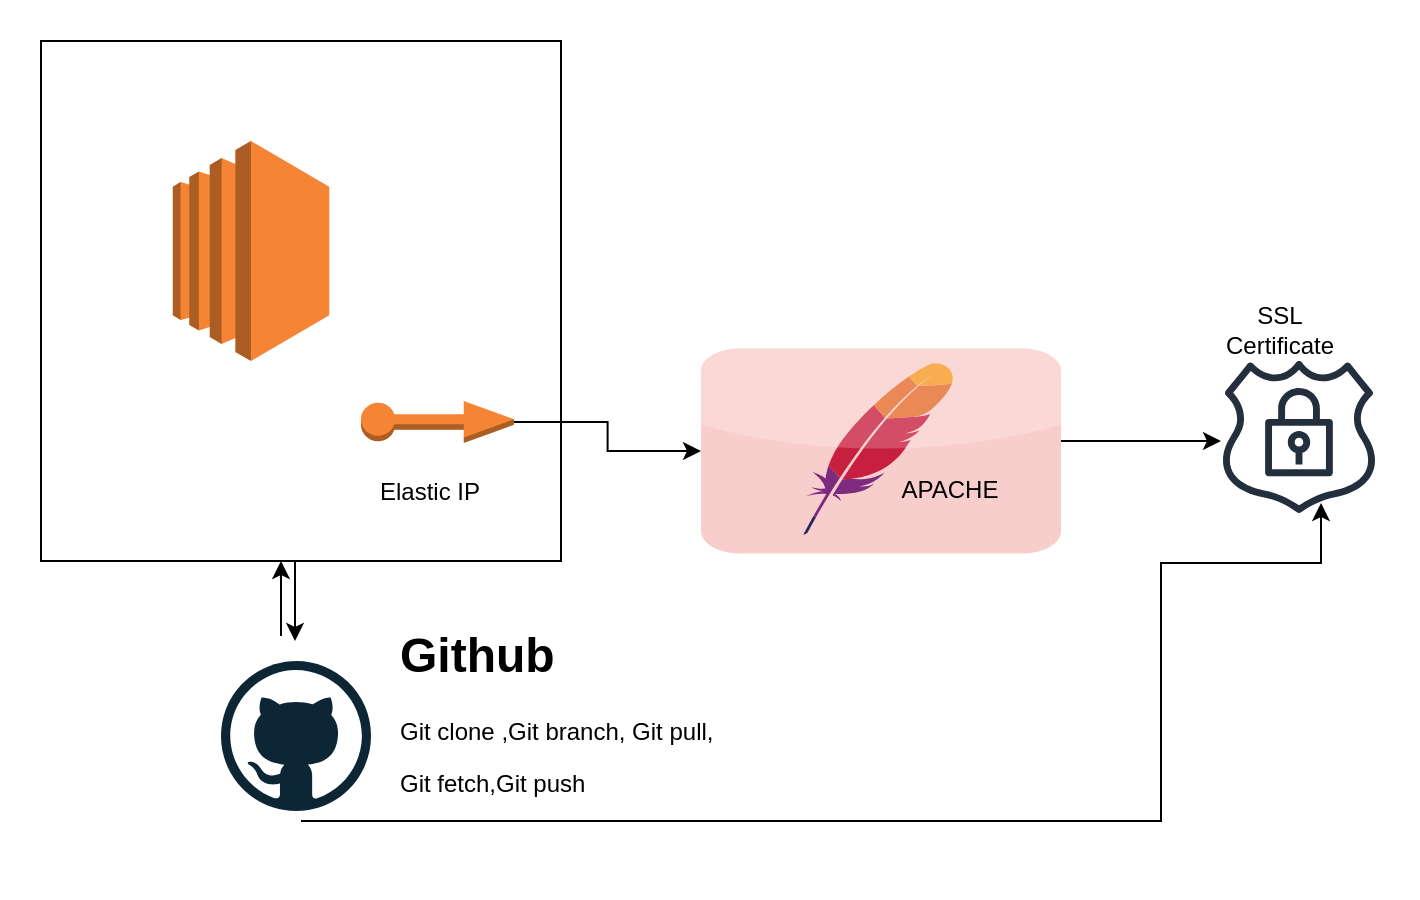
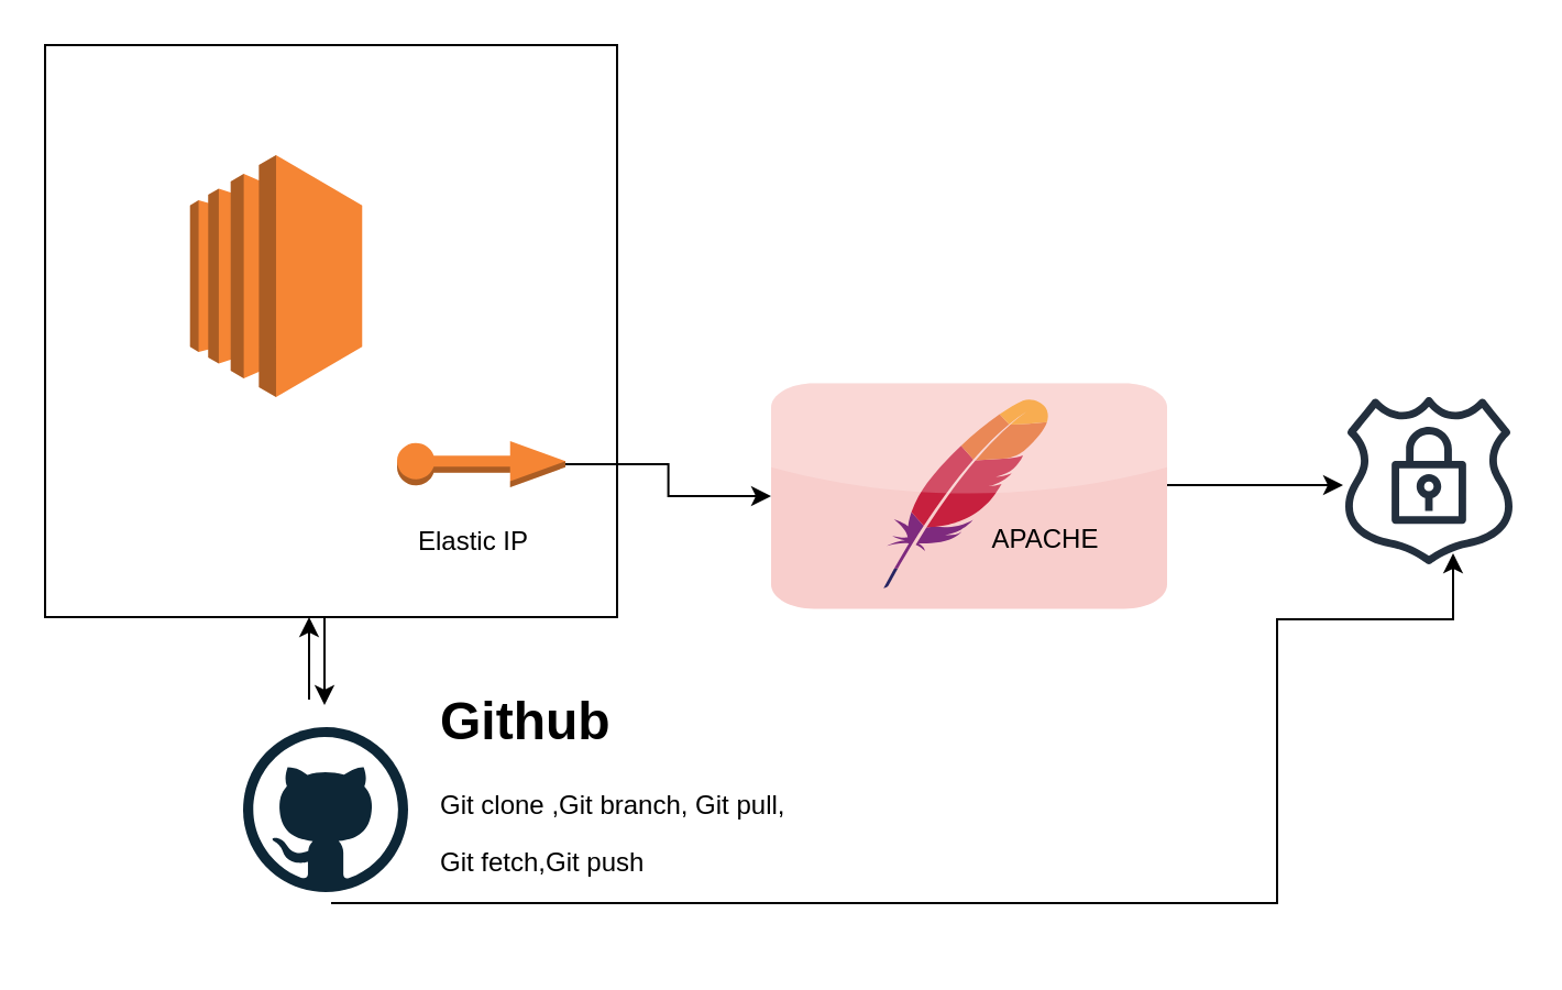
- <mxCell id="8" value="SSL Certificate" style="text;html=1;strokeColor=none;fillColor=none;align=center;verticalAlign=middle;whiteSpace=wrap;rounded=0;" vertex="1" parent="1"><mxGeometry x="610" y="150" width="60" height="30" as="geometry" /></mxCell>
